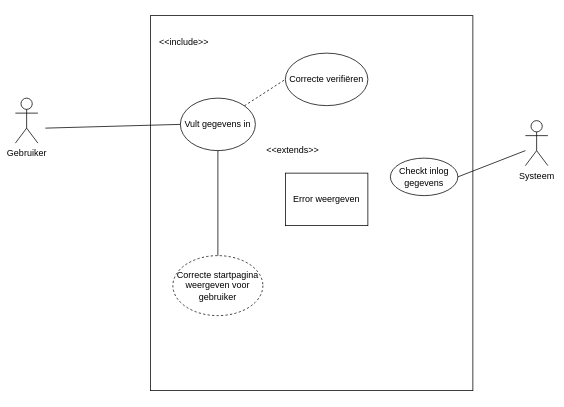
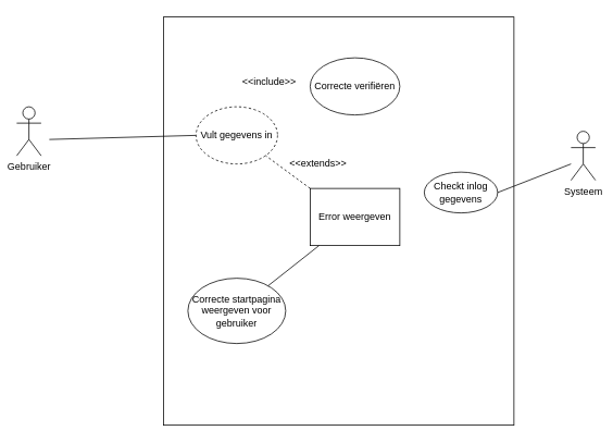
- <mxCell id="8" value="&amp;lt;&amp;lt;include&amp;gt;&amp;gt;" style="text;html=1;strokeColor=none;fillColor=none;align=center;verticalAlign=middle;whiteSpace=wrap;rounded=0;" vertex="1" parent="1"><mxGeometry x="225" y="45" width="40" height="20" as="geometry" /></mxCell>
+ <mxCell id="8" value="&amp;lt;&amp;lt;include&amp;gt;&amp;gt;" style="text;html=1;strokeColor=none;fillColor=none;align=center;verticalAlign=middle;whiteSpace=wrap;rounded=0;" vertex="1" parent="1"><mxGeometry x="310" y="90" width="40" height="20" as="geometry" /></mxCell>
- <mxCell id="7" value="" style="endArrow=none;dashed=1;html=1;exitX=1;exitY=0;exitDx=0;exitDy=0;entryX=0;entryY=0.5;entryDx=0;entryDy=0;" edge="1" parent="1" source="4" target="5"><mxGeometry width="50" height="50" relative="1" as="geometry"><mxPoint x="290" y="250" as="sourcePoint" /><mxPoint x="330" y="200" as="targetPoint" /></mxGeometry></mxCell>
- <mxCell id="4" value="Vult gegevens in" style="ellipse;whiteSpace=wrap;html=1;" vertex="1" parent="1"><mxGeometry x="240" y="130" width="100" height="70" as="geometry" /></mxCell>
+ <mxCell id="4" value="Vult gegevens in" style="ellipse;whiteSpace=wrap;html=1;dashed=1;" vertex="1" parent="1"><mxGeometry x="240" y="130" width="100" height="70" as="geometry" /></mxCell>
+ <mxCell id="10" value="" style="endArrow=none;dashed=1;html=1;entryX=1;entryY=1;entryDx=0;entryDy=0;exitX=0;exitY=0;exitDx=0;exitDy=0;" edge="1" parent="1" source="6" target="4"><mxGeometry width="50" height="50" relative="1" as="geometry"><mxPoint x="390" y="300" as="sourcePoint" /><mxPoint x="440" y="250" as="targetPoint" /></mxGeometry></mxCell>
- <mxCell id="13" value="" style="endArrow=none;html=1;entryX=0.5;entryY=1;entryDx=0;entryDy=0;" edge="1" parent="1" source="12" target="4"><mxGeometry width="50" height="50" relative="1" as="geometry"><mxPoint x="80" y="440" as="sourcePoint" /><mxPoint x="130" y="390" as="targetPoint" /></mxGeometry></mxCell>
+ <mxCell id="13" value="" style="endArrow=none;html=1;" edge="1" parent="1" source="12" target="6"><mxGeometry width="50" height="50" relative="1" as="geometry"><mxPoint x="80" y="440" as="sourcePoint" /><mxPoint x="130" y="390" as="targetPoint" /></mxGeometry></mxCell>
- <mxCell id="12" value="Correcte startpagina weergeven voor gebruiker" style="ellipse;whiteSpace=wrap;html=1;dashed=1;" vertex="1" parent="1"><mxGeometry x="230" y="340" width="120" height="80" as="geometry" /></mxCell>
+ <mxCell id="12" value="Correcte startpagina weergeven voor gebruiker" style="ellipse;whiteSpace=wrap;html=1;" vertex="1" parent="1"><mxGeometry x="230" y="340" width="120" height="80" as="geometry" /></mxCell>
